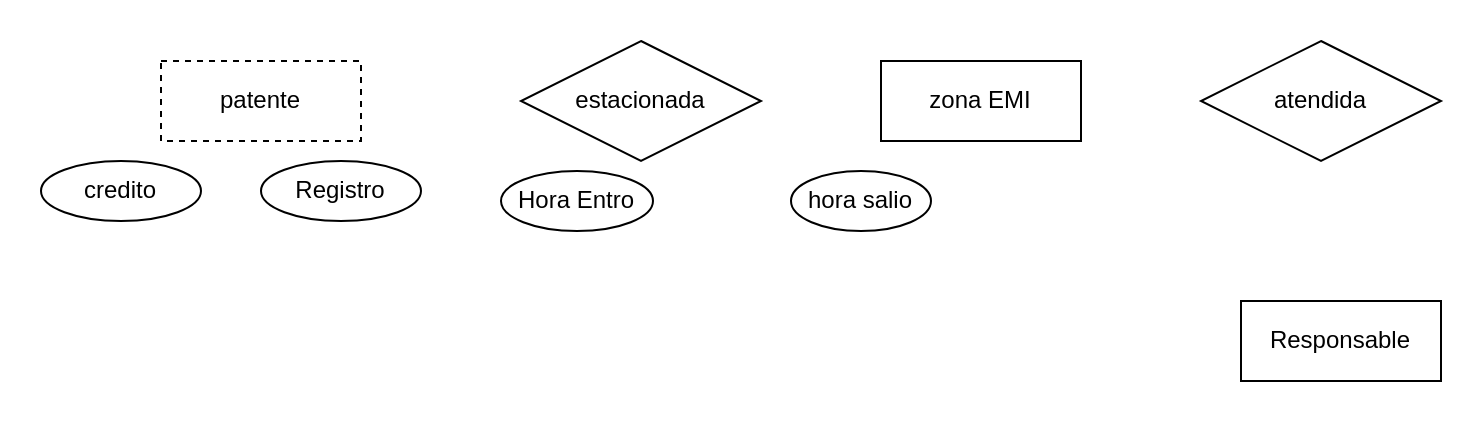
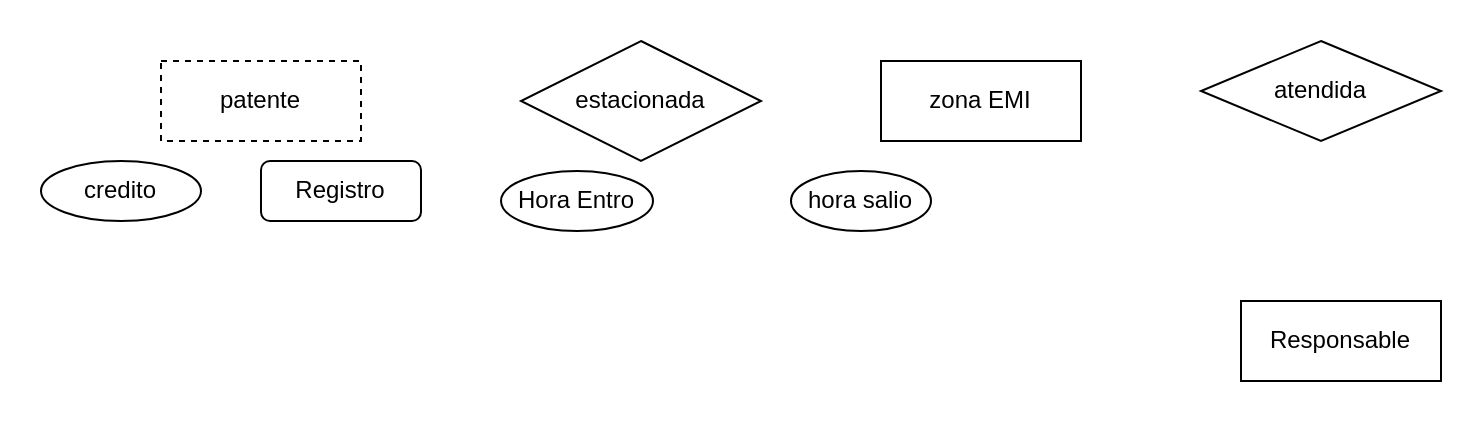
- <mxCell id="5" value="atendida" style="shape=rhombus;perimeter=rhombusPerimeter;whiteSpace=wrap;html=1;align=center;" vertex="1" parent="1"><mxGeometry x="600" y="20" width="120" height="60" as="geometry" /></mxCell>
+ <mxCell id="5" value="atendida" style="shape=rhombus;perimeter=rhombusPerimeter;whiteSpace=wrap;html=1;align=center;" vertex="1" parent="1"><mxGeometry x="600" y="20" width="120" height="50" as="geometry" /></mxCell>
- <mxCell id="8" value="Registro" style="ellipse;whiteSpace=wrap;html=1;align=center;" vertex="1" parent="1"><mxGeometry x="130" y="80" width="80" height="30" as="geometry" /></mxCell>
+ <mxCell id="8" value="Registro" style="whiteSpace=wrap;html=1;align=center;rounded=1;" vertex="1" parent="1"><mxGeometry x="130" y="80" width="80" height="30" as="geometry" /></mxCell>
